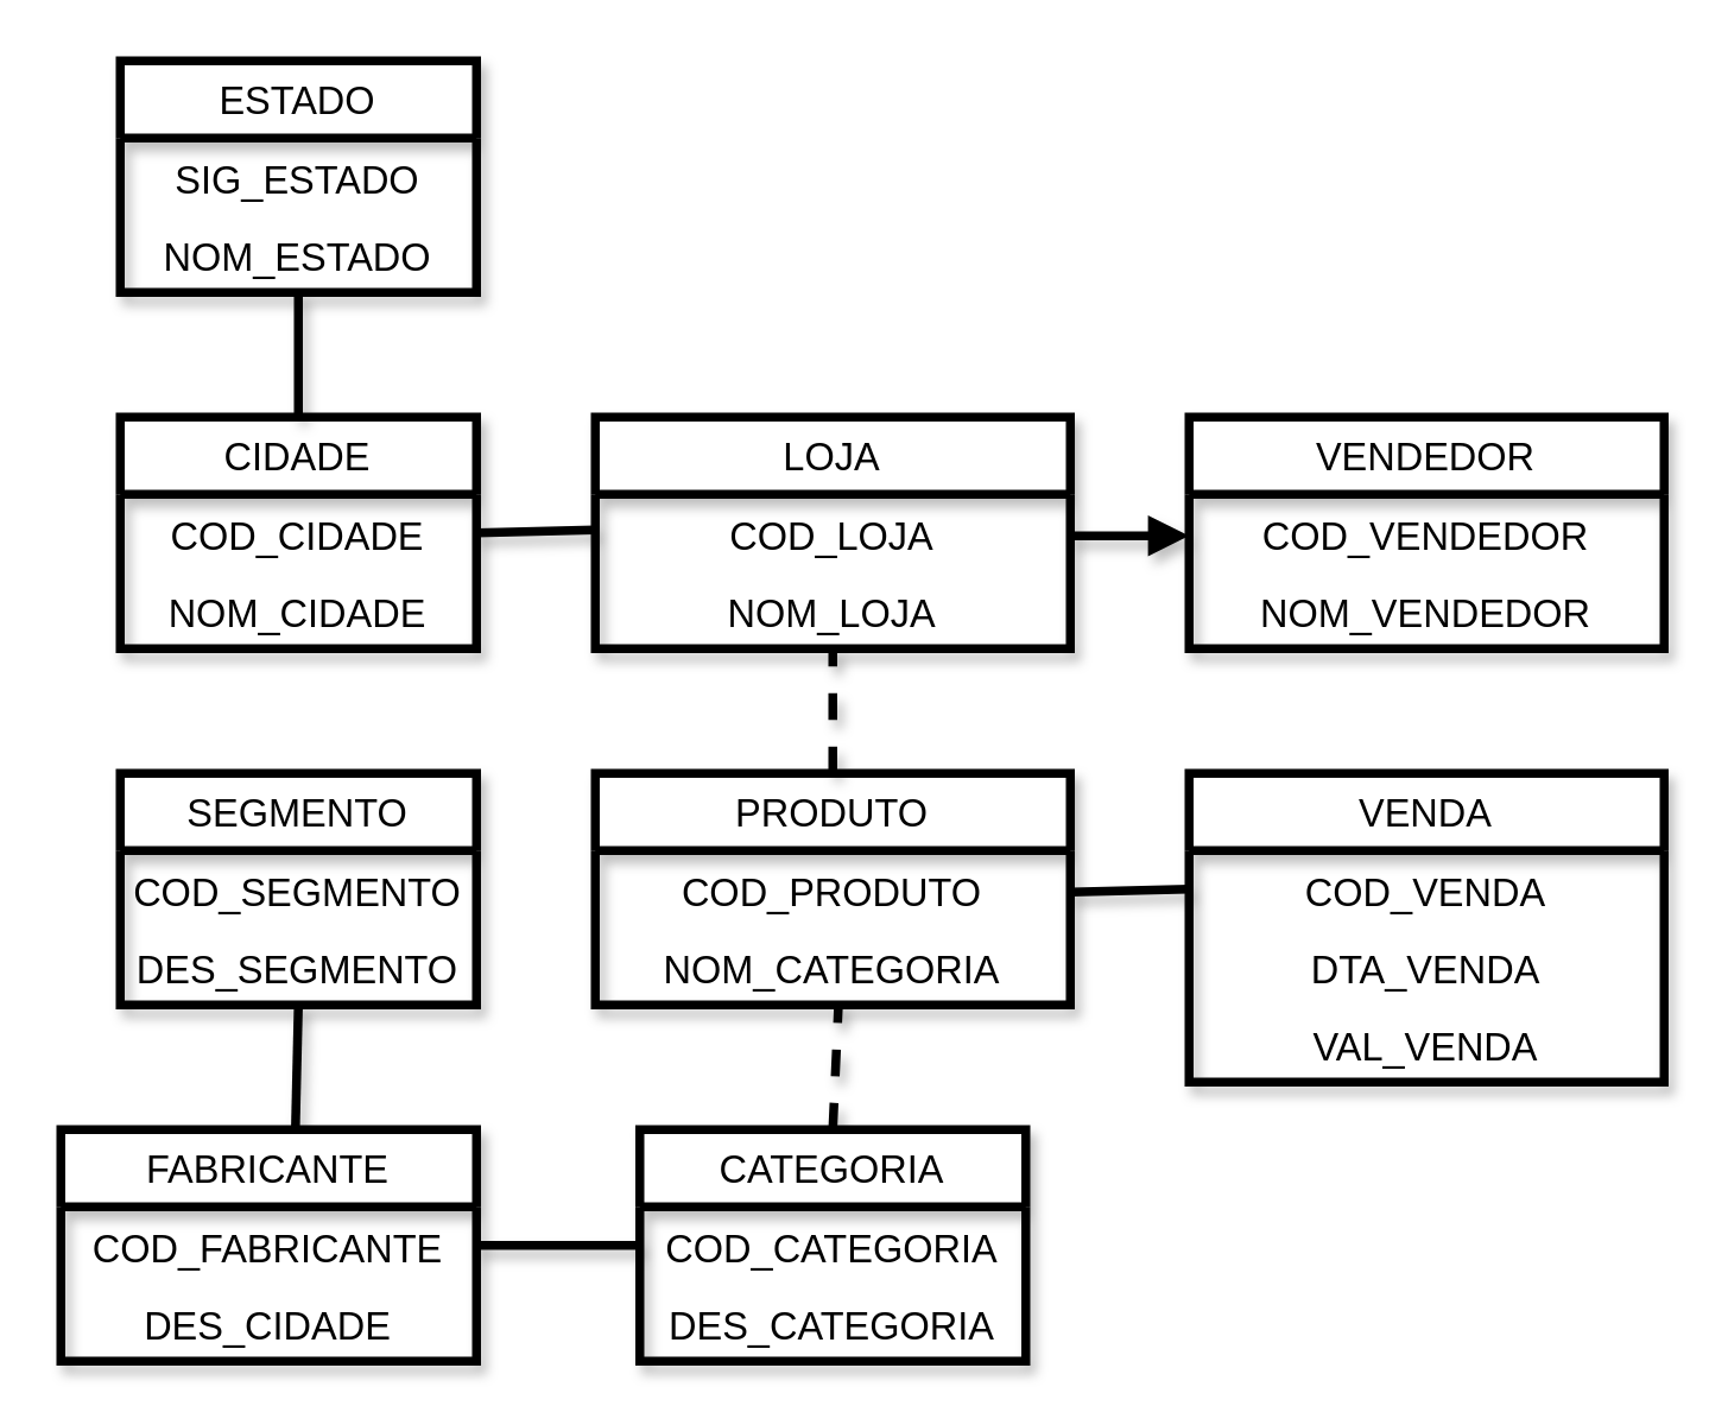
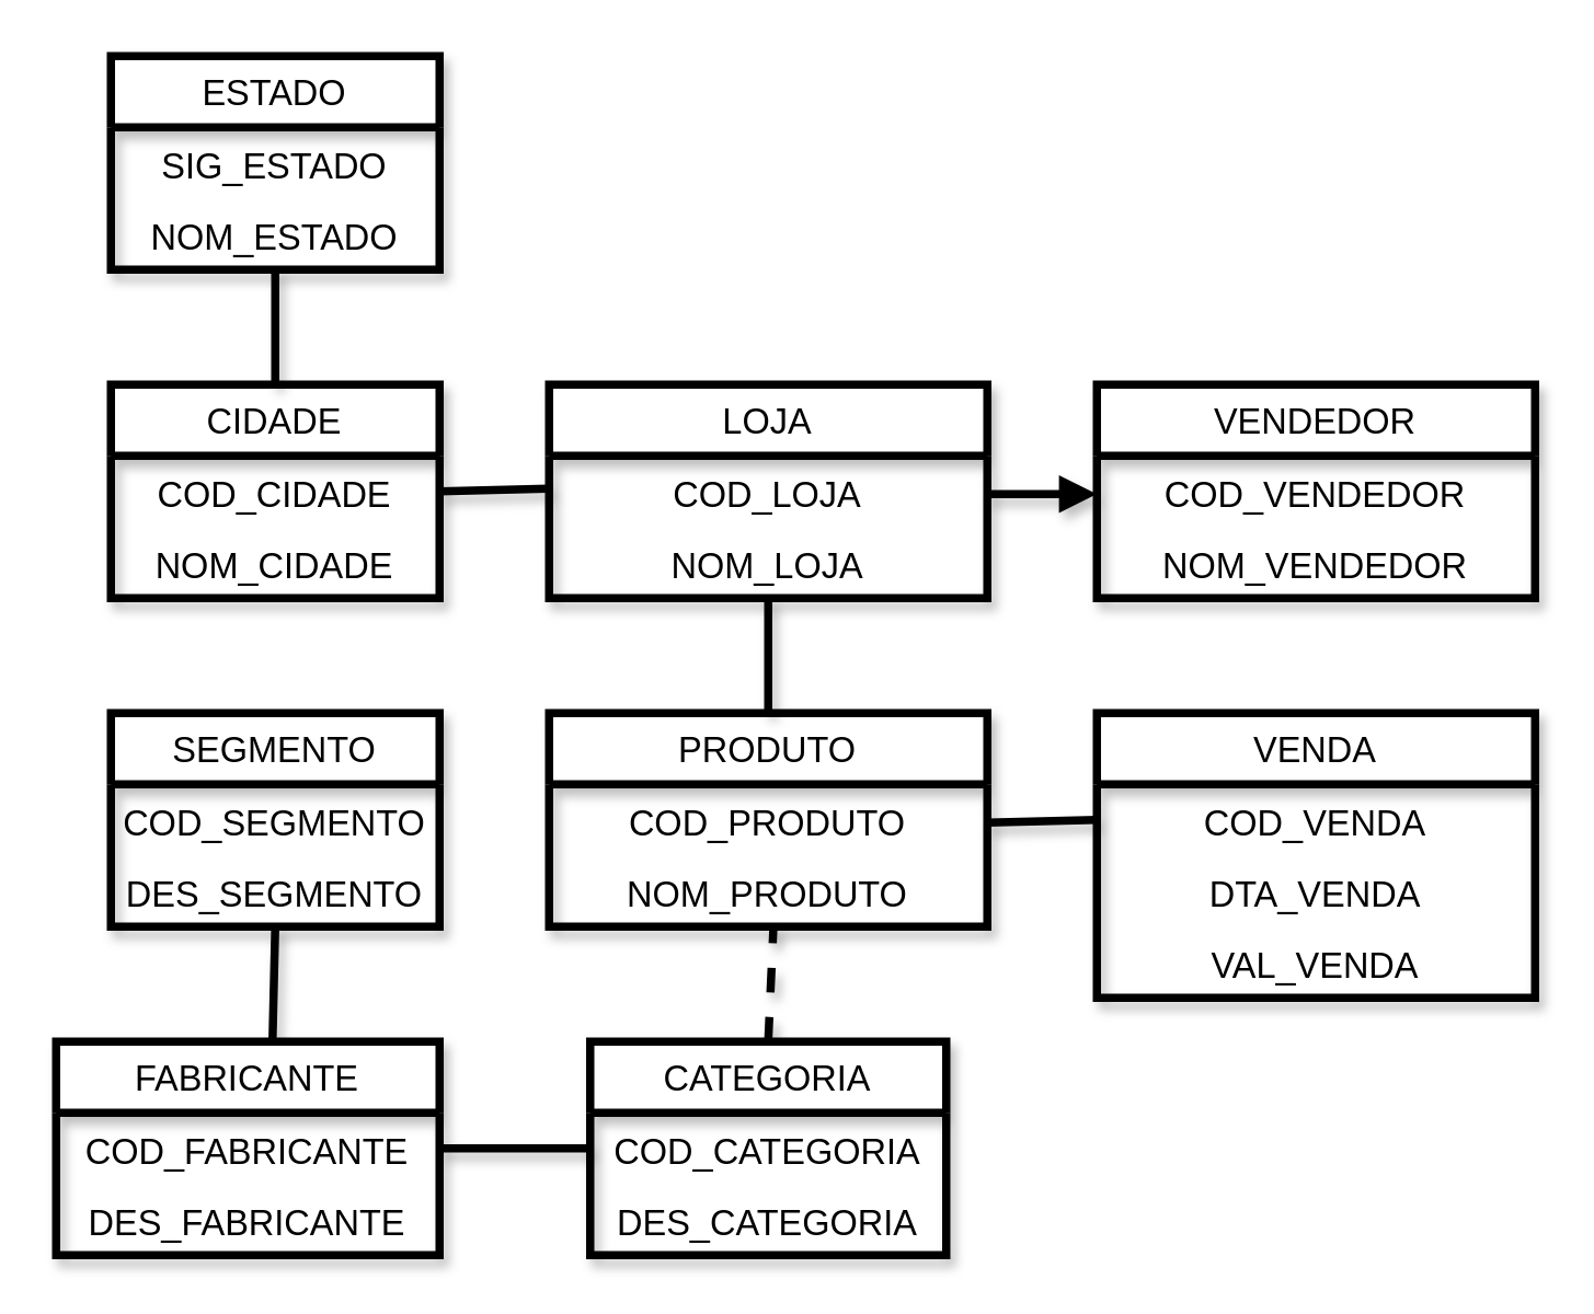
- <mxCell id="25" value="" style="endArrow=none;html=1;rounded=0;strokeWidth=3;exitX=0.5;exitY=0;exitDx=0;exitDy=0;entryX=0.5;entryY=1;entryDx=0;entryDy=0;fontSize=13;align=center;fontStyle=0;shadow=1;sketch=0;labelBorderColor=none;dashed=1;" edge="1" parent="1" source="7" target="10"><mxGeometry width="50" height="50" relative="1" as="geometry"><mxPoint x="279.5" y="330" as="sourcePoint" /><mxPoint x="310" y="330" as="targetPoint" /></mxGeometry></mxCell>
+ <mxCell id="25" value="" style="endArrow=none;html=1;rounded=0;strokeWidth=3;exitX=0.5;exitY=0;exitDx=0;exitDy=0;entryX=0.5;entryY=1;entryDx=0;entryDy=0;fontSize=13;align=center;fontStyle=0;shadow=1;sketch=0;labelBorderColor=none;" edge="1" parent="1" source="7" target="10"><mxGeometry width="50" height="50" relative="1" as="geometry"><mxPoint x="279.5" y="330" as="sourcePoint" /><mxPoint x="310" y="330" as="targetPoint" /></mxGeometry></mxCell>
- <mxCell id="9" value="NOM_CATEGORIA" style="text;align=center;verticalAlign=top;spacingLeft=4;spacingRight=4;overflow=hidden;rotatable=0;points=[[0,0.5],[1,0.5]];portConstraint=eastwest;strokeWidth=3;fontSize=13;fontStyle=0;shadow=1;sketch=0;labelBorderColor=none;" vertex="1" parent="7"><mxGeometry y="52" width="160" height="26" as="geometry" /></mxCell>
+ <mxCell id="9" value="NOM_PRODUTO" style="text;align=center;verticalAlign=top;spacingLeft=4;spacingRight=4;overflow=hidden;rotatable=0;points=[[0,0.5],[1,0.5]];portConstraint=eastwest;strokeWidth=3;fontSize=13;fontStyle=0;shadow=1;sketch=0;labelBorderColor=none;" vertex="1" parent="7"><mxGeometry y="52" width="160" height="26" as="geometry" /></mxCell>
- <mxCell id="29" value="DES_CIDADE" style="text;align=center;verticalAlign=top;spacingLeft=4;spacingRight=4;overflow=hidden;rotatable=0;points=[[0,0.5],[1,0.5]];portConstraint=eastwest;strokeWidth=3;fontSize=13;fontStyle=0;shadow=1;sketch=0;labelBorderColor=none;" vertex="1" parent="27"><mxGeometry y="52" width="140" height="26" as="geometry" /></mxCell>
+ <mxCell id="29" value="DES_FABRICANTE" style="text;align=center;verticalAlign=top;spacingLeft=4;spacingRight=4;overflow=hidden;rotatable=0;points=[[0,0.5],[1,0.5]];portConstraint=eastwest;strokeWidth=3;fontSize=13;fontStyle=0;shadow=1;sketch=0;labelBorderColor=none;" vertex="1" parent="27"><mxGeometry y="52" width="140" height="26" as="geometry" /></mxCell>
